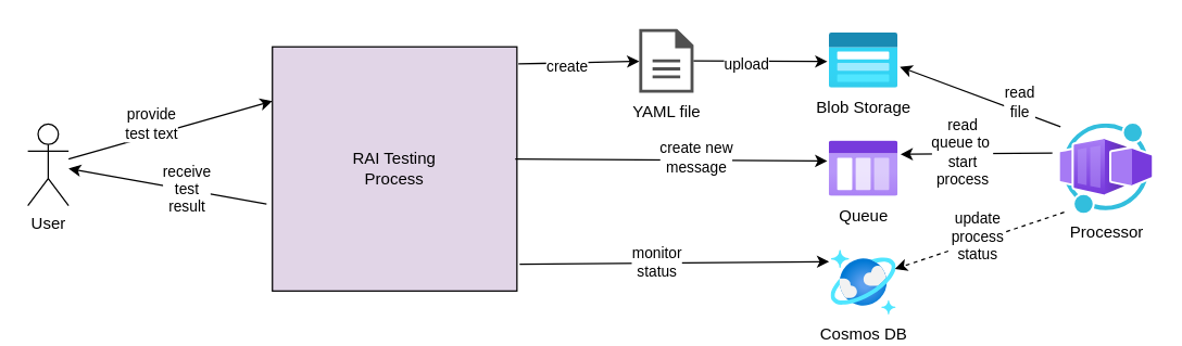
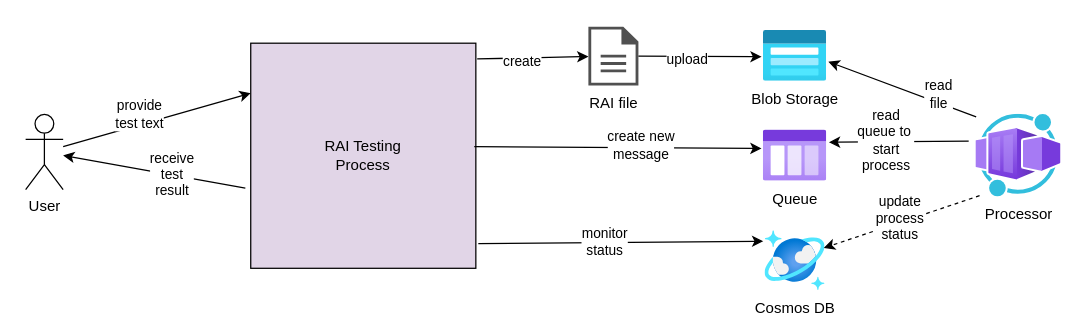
- <mxCell id="5" value="YAML file" style="sketch=0;pointerEvents=1;shadow=0;dashed=0;html=1;strokeColor=none;fillColor=#505050;labelPosition=center;verticalLabelPosition=bottom;verticalAlign=top;outlineConnect=0;align=center;shape=mxgraph.office.concepts.document;" vertex="1" parent="1"><mxGeometry x="470" y="20.77" width="40" height="47" as="geometry" /></mxCell>
+ <mxCell id="5" value="RAI file" style="sketch=0;pointerEvents=1;shadow=0;dashed=0;html=1;strokeColor=none;fillColor=#505050;labelPosition=center;verticalLabelPosition=bottom;verticalAlign=top;outlineConnect=0;align=center;shape=mxgraph.office.concepts.document;" vertex="1" parent="1"><mxGeometry x="470" y="20.77" width="40" height="47" as="geometry" /></mxCell>
